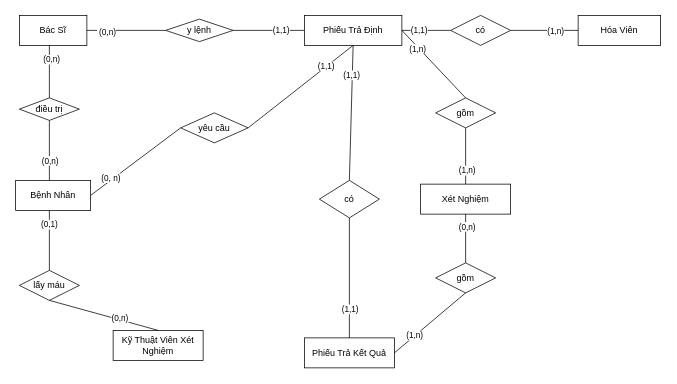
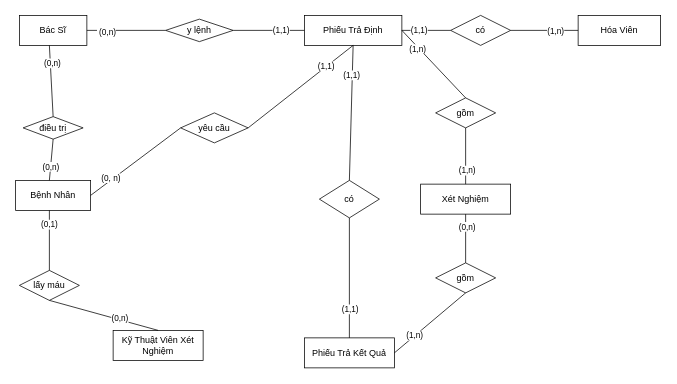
- <mxCell id="19" value="điều trị" style="rhombus;whiteSpace=wrap;html=1;" vertex="1" parent="1"><mxGeometry x="25" y="130" width="80" height="30" as="geometry" /></mxCell>
+ <mxCell id="19" value="điều trị" style="rhombus;whiteSpace=wrap;html=1;" vertex="1" parent="1"><mxGeometry x="30" y="155" width="80" height="30" as="geometry" /></mxCell>
